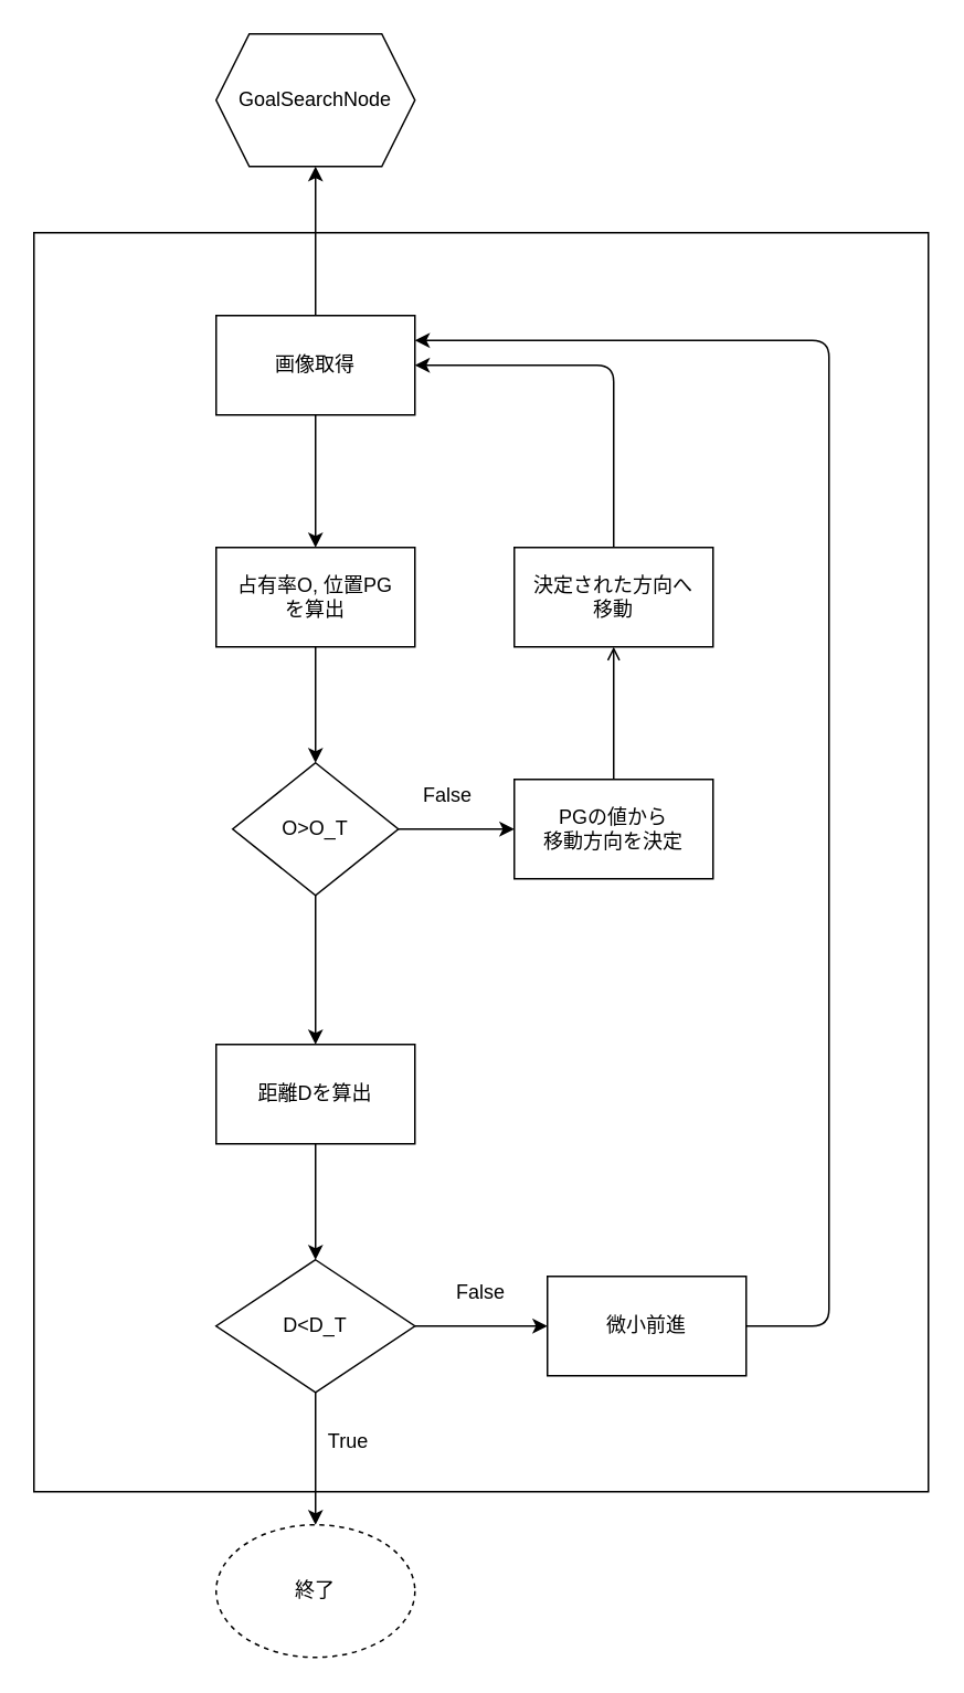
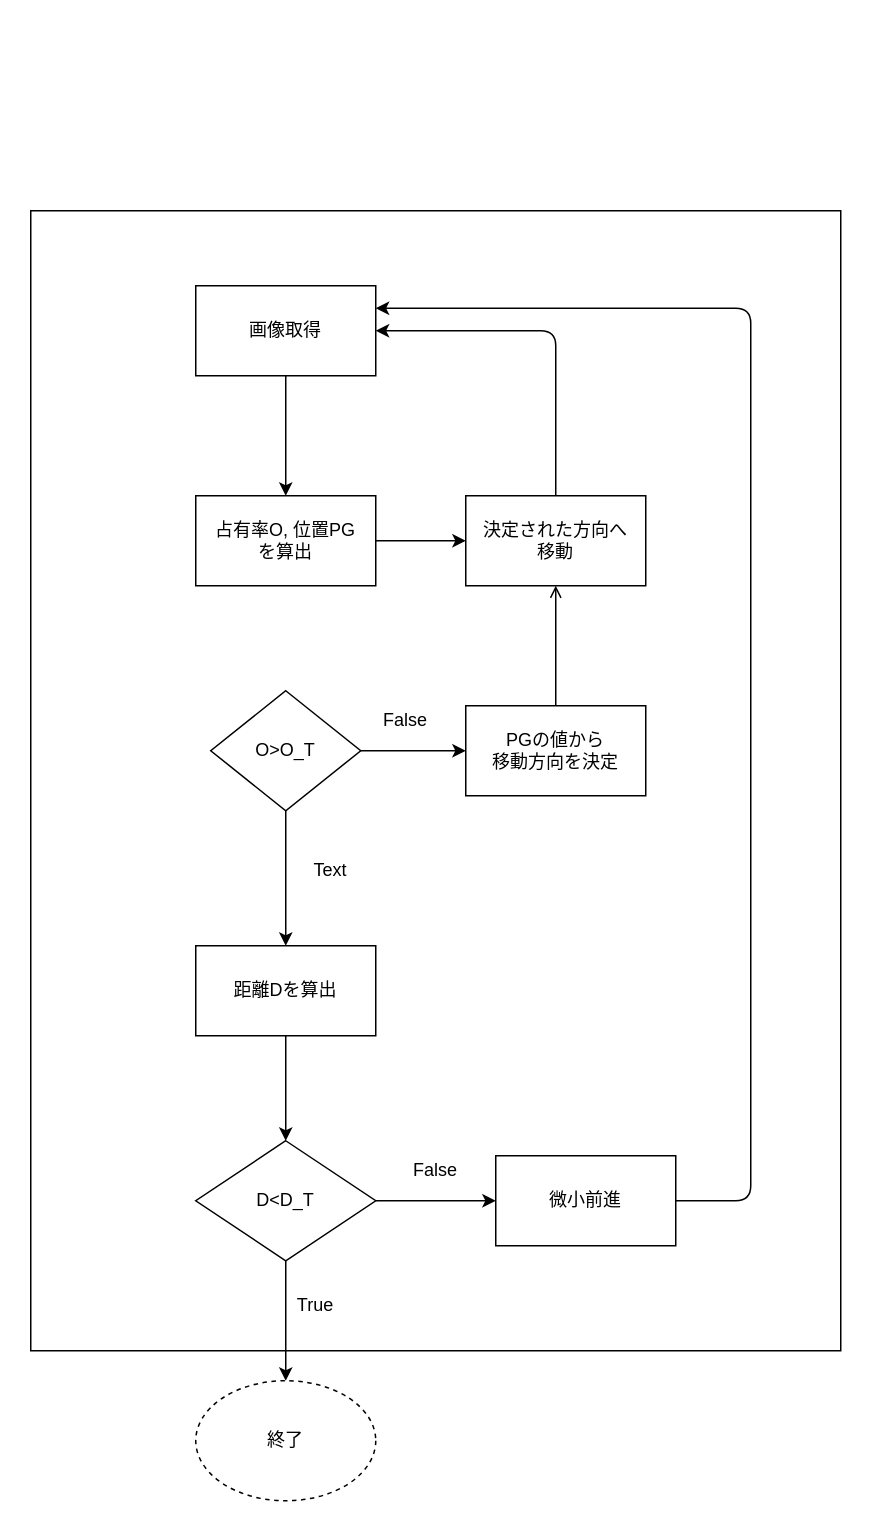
- <mxCell id="23" value="GoalSearchNode" style="shape=hexagon;perimeter=hexagonPerimeter2;whiteSpace=wrap;html=1;fixedSize=1;" vertex="1" parent="1"><mxGeometry x="130" y="20" width="120" height="80" as="geometry" /></mxCell>
- <mxCell id="4" value="" style="edgeStyle=orthogonalEdgeStyle;rounded=0;orthogonalLoop=1;jettySize=auto;html=1;" edge="1" parent="1" source="5" target="23"><mxGeometry relative="1" as="geometry"><mxPoint x="190" y="90" as="targetPoint" /></mxGeometry></mxCell>
- <mxCell id="6" value="" style="edgeStyle=orthogonalEdgeStyle;rounded=0;orthogonalLoop=1;jettySize=auto;html=1;" edge="1" parent="1" source="7" target="10"><mxGeometry relative="1" as="geometry" /></mxCell>
+ <mxCell id="6" value="" style="edgeStyle=orthogonalEdgeStyle;rounded=0;orthogonalLoop=1;jettySize=auto;html=1;" edge="1" parent="1" source="7" target="20"><mxGeometry relative="1" as="geometry" /></mxCell>
+ <mxCell id="24" value="Text" style="text;html=1;strokeColor=none;fillColor=none;align=center;verticalAlign=middle;whiteSpace=wrap;rounded=0;" vertex="1" parent="1"><mxGeometry x="200" y="570" width="40" height="20" as="geometry" /></mxCell>
